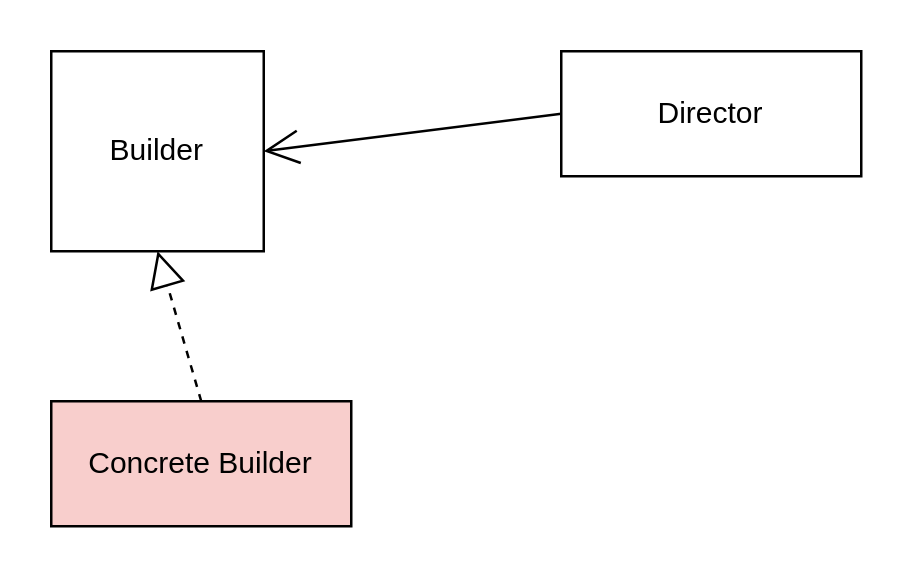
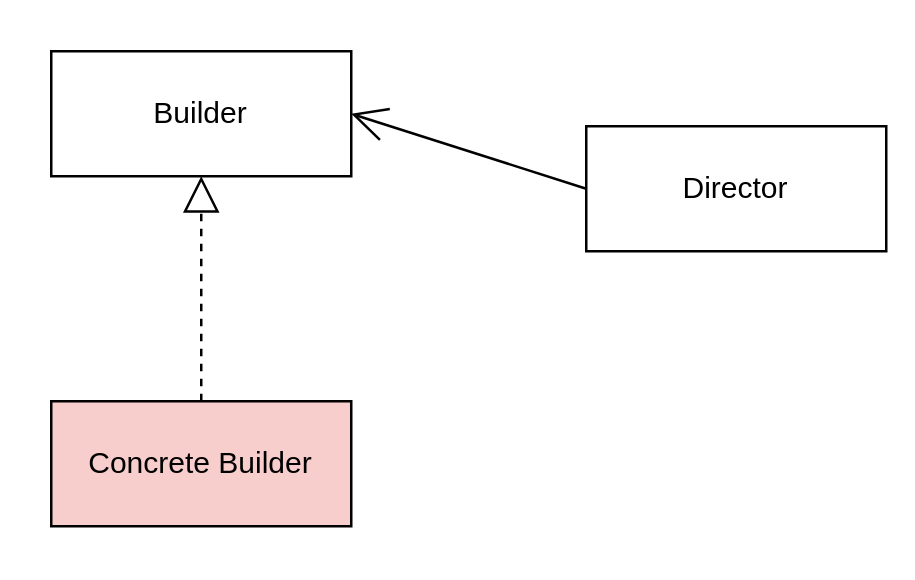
- <mxCell id="5" value="Director" style="rounded=0;whiteSpace=wrap;html=1;" vertex="1" parent="1"><mxGeometry x="224" y="20" width="120" height="50" as="geometry" /></mxCell>
+ <mxCell id="5" value="Director" style="rounded=0;whiteSpace=wrap;html=1;" vertex="1" parent="1"><mxGeometry x="234" y="50" width="120" height="50" as="geometry" /></mxCell>
- <mxCell id="2" value="Builder" style="rounded=0;whiteSpace=wrap;html=1;" vertex="1" parent="1"><mxGeometry x="20" y="20" width="85" height="80" as="geometry" /></mxCell>
+ <mxCell id="2" value="Builder" style="rounded=0;whiteSpace=wrap;html=1;" vertex="1" parent="1"><mxGeometry x="20" y="20" width="120" height="50" as="geometry" /></mxCell>
